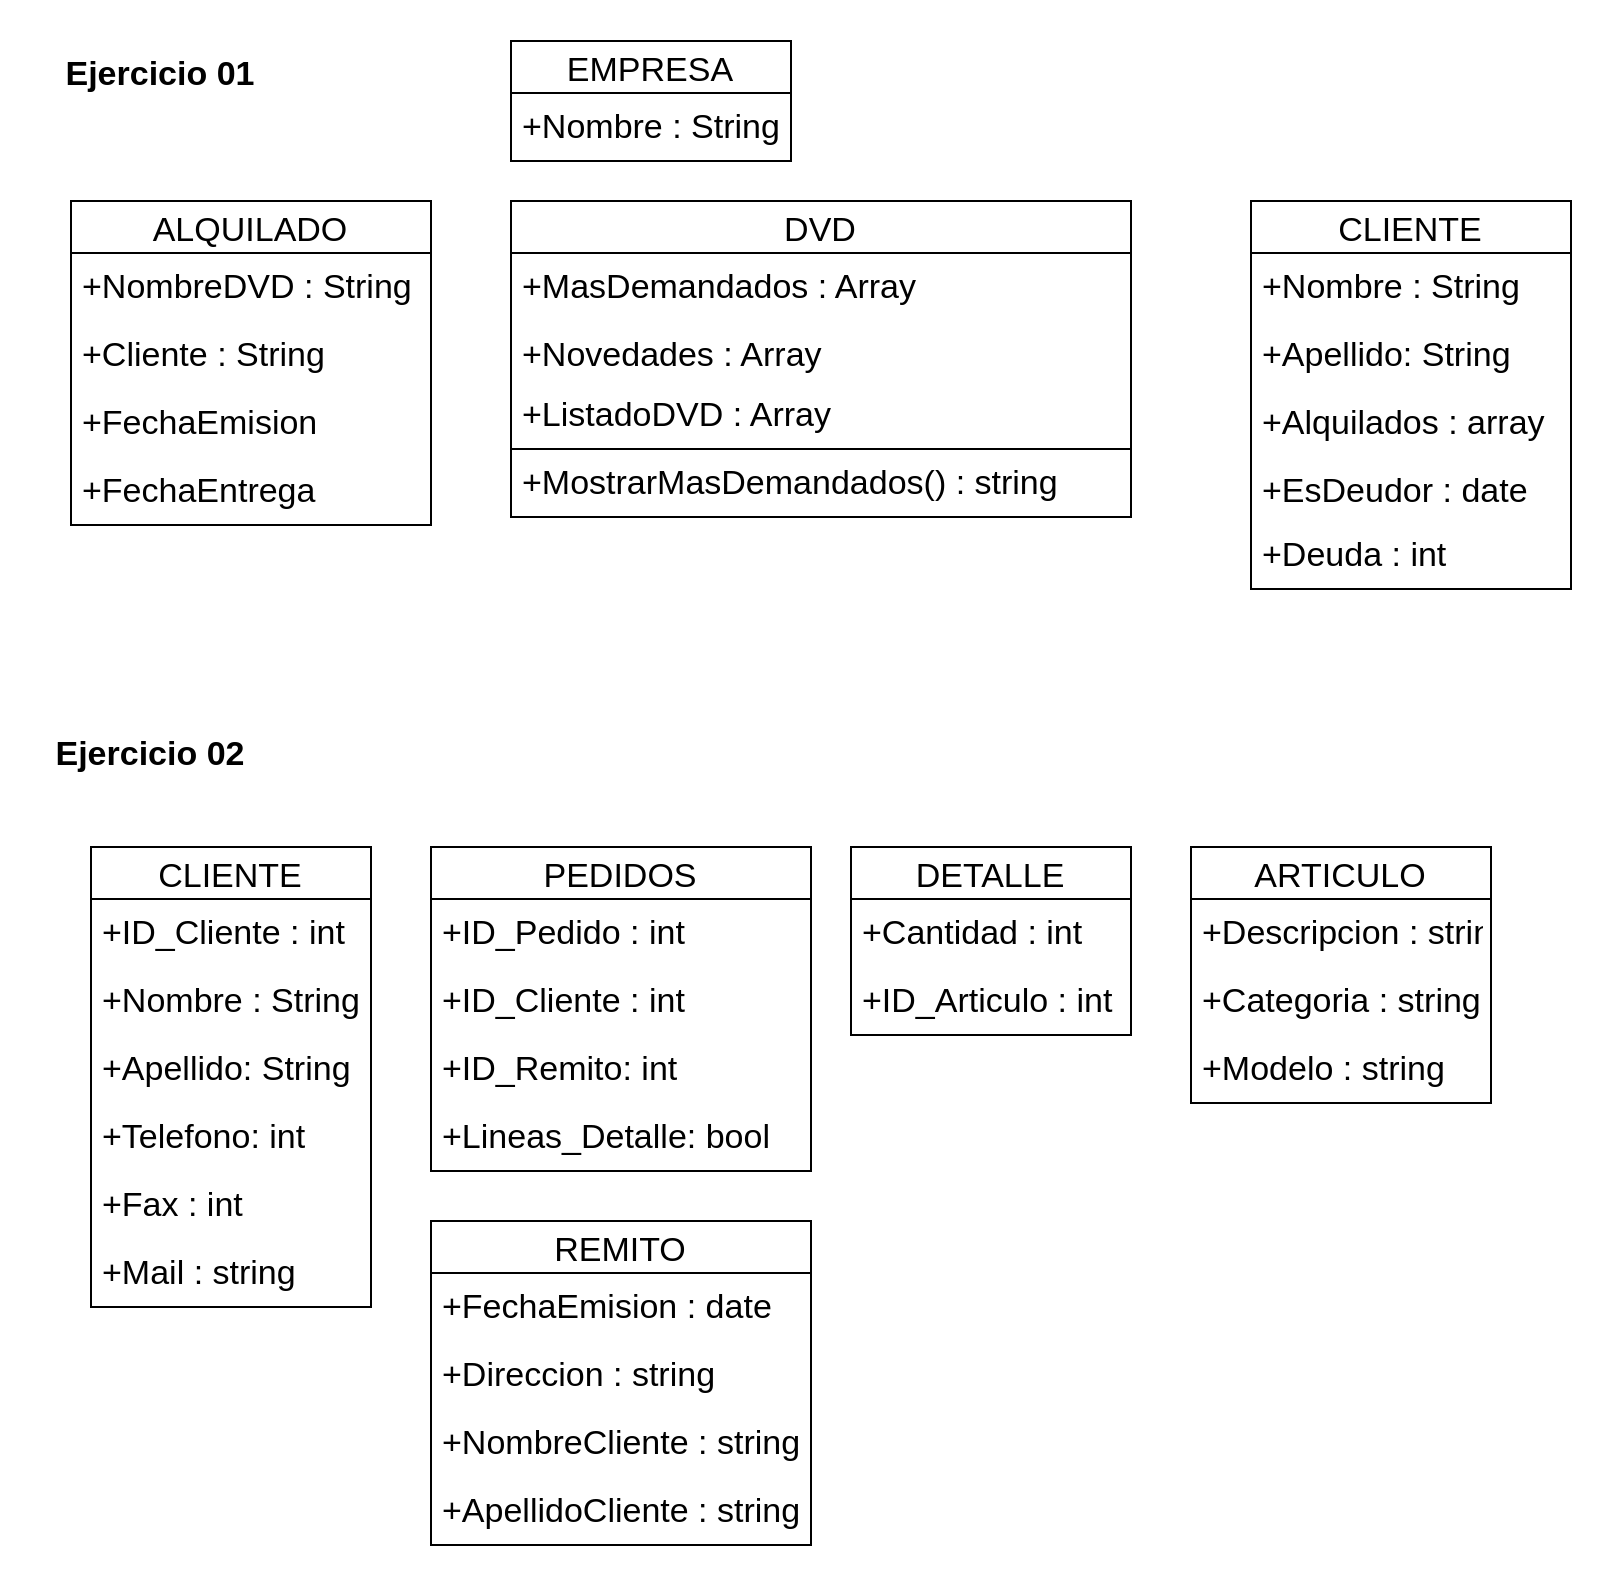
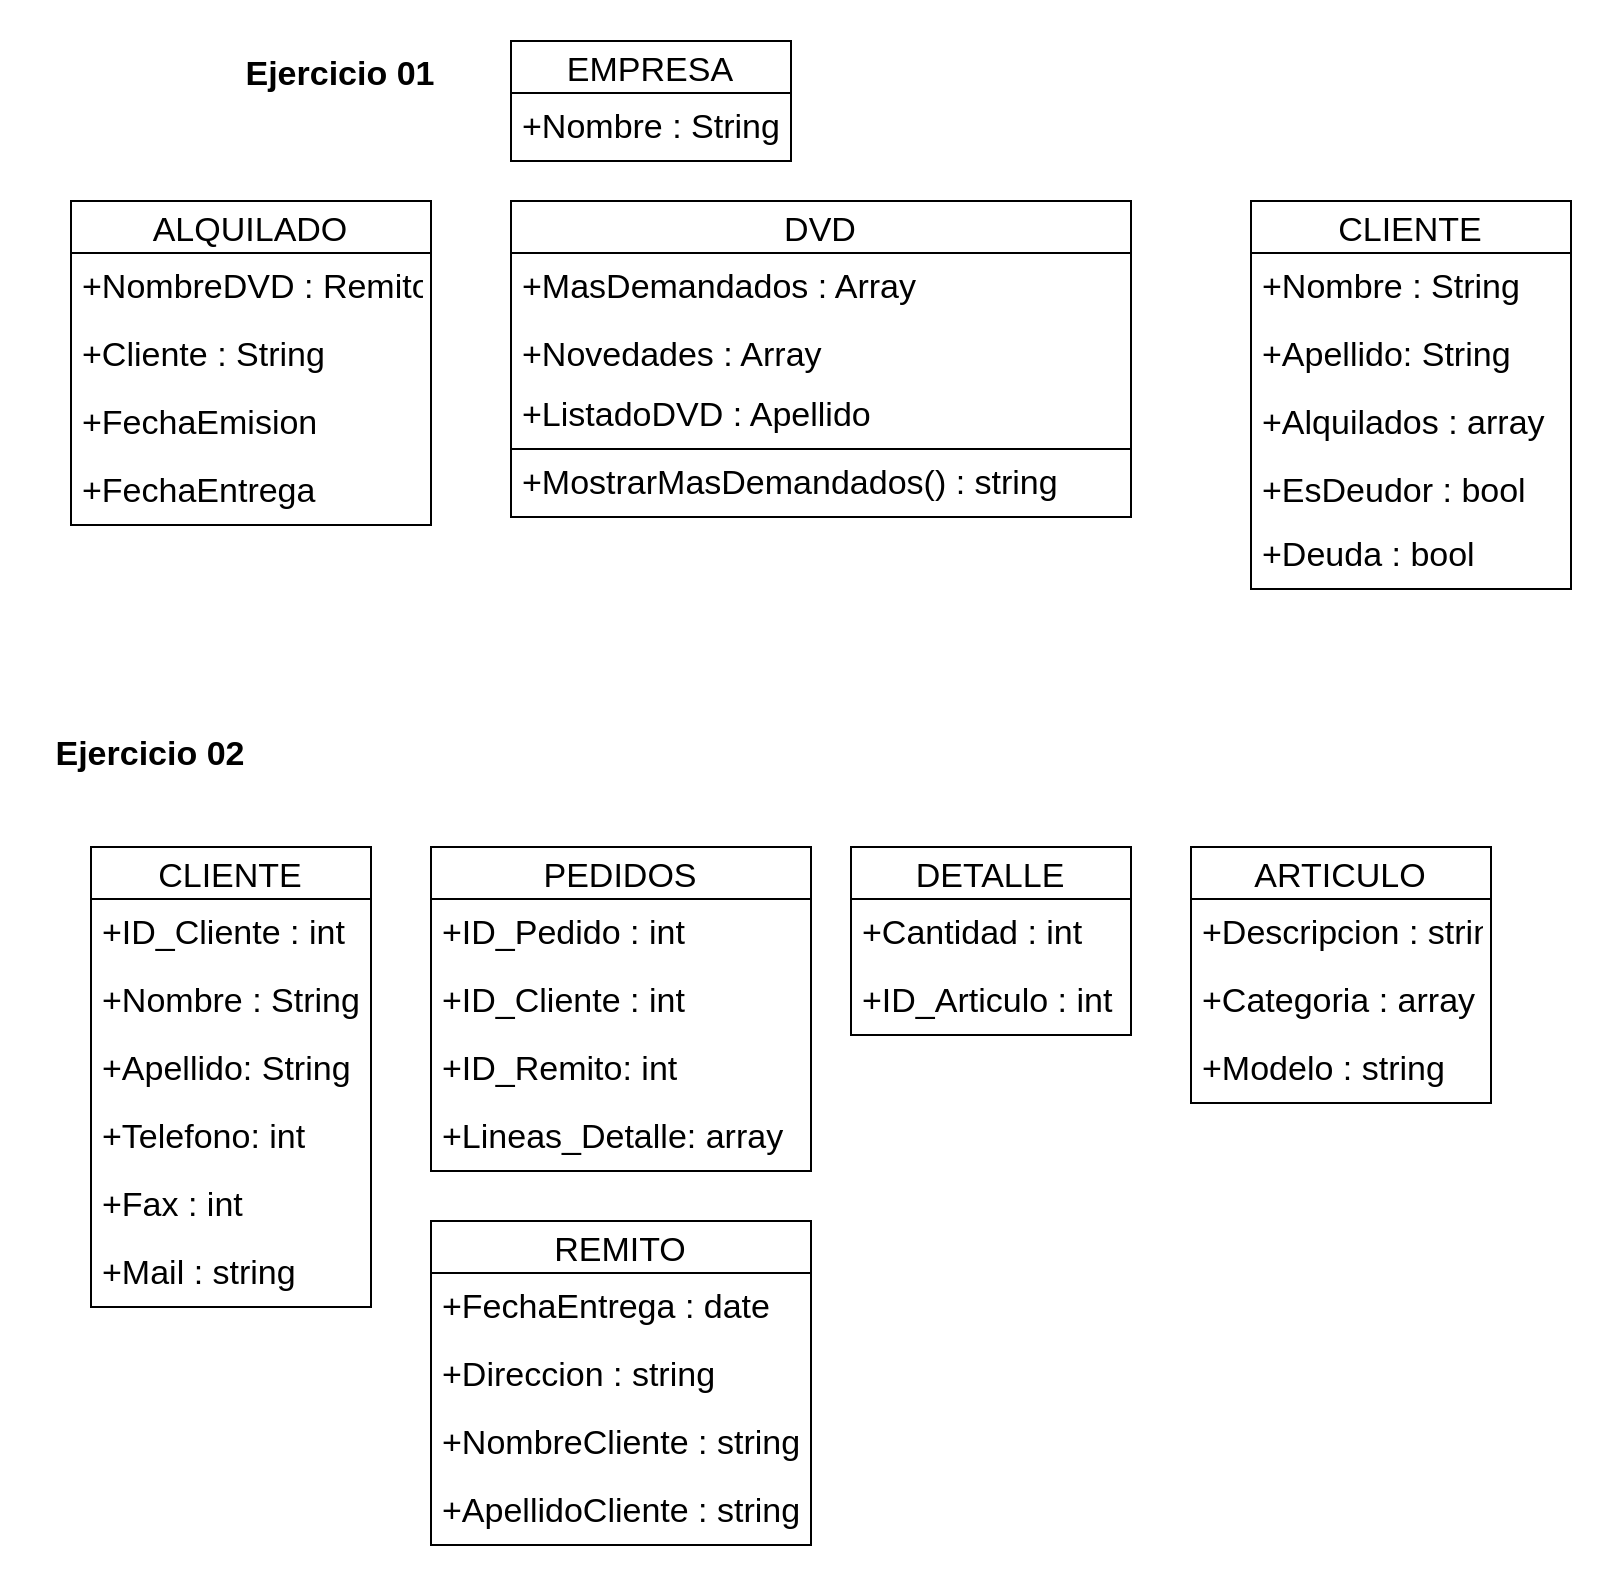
- <mxCell id="2" value="Ejercicio 01" style="text;align=center;fontStyle=1;verticalAlign=middle;spacingLeft=3;spacingRight=3;strokeColor=none;rotatable=0;points=[[0,0.5],[1,0.5]];portConstraint=eastwest;fontSize=17;" parent="1" vertex="1"><mxGeometry x="25" y="20" width="110" height="30" as="geometry" /></mxCell>
+ <mxCell id="2" value="Ejercicio 01" style="text;align=center;fontStyle=1;verticalAlign=middle;spacingLeft=3;spacingRight=3;strokeColor=none;rotatable=0;points=[[0,0.5],[1,0.5]];portConstraint=eastwest;fontSize=17;" parent="1" vertex="1"><mxGeometry x="115" y="20" width="110" height="30" as="geometry" /></mxCell>
- <mxCell id="7" value="+NombreDVD : String" style="text;strokeColor=none;fillColor=none;align=left;verticalAlign=top;spacingLeft=4;spacingRight=4;overflow=hidden;rotatable=0;points=[[0,0.5],[1,0.5]];portConstraint=eastwest;fontSize=17;" parent="6" vertex="1"><mxGeometry y="26" width="180" height="34" as="geometry" /></mxCell>
+ <mxCell id="7" value="+NombreDVD : Remito" style="text;strokeColor=none;fillColor=none;align=left;verticalAlign=top;spacingLeft=4;spacingRight=4;overflow=hidden;rotatable=0;points=[[0,0.5],[1,0.5]];portConstraint=eastwest;fontSize=17;" parent="6" vertex="1"><mxGeometry y="26" width="180" height="34" as="geometry" /></mxCell>
- <mxCell id="14" value="+ListadoDVD : Array" style="text;strokeColor=none;fillColor=none;align=left;verticalAlign=top;spacingLeft=4;spacingRight=4;overflow=hidden;rotatable=0;points=[[0,0.5],[1,0.5]];portConstraint=eastwest;fontSize=17;" parent="11" vertex="1"><mxGeometry y="90" width="310" height="34" as="geometry" /></mxCell>
+ <mxCell id="14" value="+ListadoDVD : Apellido" style="text;strokeColor=none;fillColor=none;align=left;verticalAlign=top;spacingLeft=4;spacingRight=4;overflow=hidden;rotatable=0;points=[[0,0.5],[1,0.5]];portConstraint=eastwest;fontSize=17;" parent="11" vertex="1"><mxGeometry y="90" width="310" height="34" as="geometry" /></mxCell>
- <mxCell id="20" value="+EsDeudor : date" style="text;strokeColor=none;fillColor=none;align=left;verticalAlign=top;spacingLeft=4;spacingRight=4;overflow=hidden;rotatable=0;points=[[0,0.5],[1,0.5]];portConstraint=eastwest;fontSize=17;" parent="16" vertex="1"><mxGeometry y="128" width="160" height="32" as="geometry" /></mxCell>
+ <mxCell id="20" value="+EsDeudor : bool" style="text;strokeColor=none;fillColor=none;align=left;verticalAlign=top;spacingLeft=4;spacingRight=4;overflow=hidden;rotatable=0;points=[[0,0.5],[1,0.5]];portConstraint=eastwest;fontSize=17;" parent="16" vertex="1"><mxGeometry y="128" width="160" height="32" as="geometry" /></mxCell>
- <mxCell id="21" value="+Deuda : int" style="text;strokeColor=none;fillColor=none;align=left;verticalAlign=top;spacingLeft=4;spacingRight=4;overflow=hidden;rotatable=0;points=[[0,0.5],[1,0.5]];portConstraint=eastwest;fontSize=17;" parent="16" vertex="1"><mxGeometry y="160" width="160" height="34" as="geometry" /></mxCell>
+ <mxCell id="21" value="+Deuda : bool" style="text;strokeColor=none;fillColor=none;align=left;verticalAlign=top;spacingLeft=4;spacingRight=4;overflow=hidden;rotatable=0;points=[[0,0.5],[1,0.5]];portConstraint=eastwest;fontSize=17;" parent="16" vertex="1"><mxGeometry y="160" width="160" height="34" as="geometry" /></mxCell>
- <mxCell id="39" value="+Categoria : string" style="text;strokeColor=none;fillColor=none;align=left;verticalAlign=top;spacingLeft=4;spacingRight=4;overflow=hidden;rotatable=0;points=[[0,0.5],[1,0.5]];portConstraint=eastwest;fontSize=17;" parent="37" vertex="1"><mxGeometry y="60" width="150" height="34" as="geometry" /></mxCell>
+ <mxCell id="39" value="+Categoria : array" style="text;strokeColor=none;fillColor=none;align=left;verticalAlign=top;spacingLeft=4;spacingRight=4;overflow=hidden;rotatable=0;points=[[0,0.5],[1,0.5]];portConstraint=eastwest;fontSize=17;" parent="37" vertex="1"><mxGeometry y="60" width="150" height="34" as="geometry" /></mxCell>
- <mxCell id="33" value="+Lineas_Detalle: bool" style="text;strokeColor=none;fillColor=none;align=left;verticalAlign=top;spacingLeft=4;spacingRight=4;overflow=hidden;rotatable=0;points=[[0,0.5],[1,0.5]];portConstraint=eastwest;fontSize=17;" parent="29" vertex="1"><mxGeometry y="128" width="190" height="34" as="geometry" /></mxCell>
+ <mxCell id="33" value="+Lineas_Detalle: array" style="text;strokeColor=none;fillColor=none;align=left;verticalAlign=top;spacingLeft=4;spacingRight=4;overflow=hidden;rotatable=0;points=[[0,0.5],[1,0.5]];portConstraint=eastwest;fontSize=17;" parent="29" vertex="1"><mxGeometry y="128" width="190" height="34" as="geometry" /></mxCell>
- <mxCell id="42" value="+FechaEmision : date" style="text;strokeColor=none;fillColor=none;align=left;verticalAlign=top;spacingLeft=4;spacingRight=4;overflow=hidden;rotatable=0;points=[[0,0.5],[1,0.5]];portConstraint=eastwest;fontSize=17;" parent="41" vertex="1"><mxGeometry y="26" width="190" height="34" as="geometry" /></mxCell>
+ <mxCell id="42" value="+FechaEntrega : date" style="text;strokeColor=none;fillColor=none;align=left;verticalAlign=top;spacingLeft=4;spacingRight=4;overflow=hidden;rotatable=0;points=[[0,0.5],[1,0.5]];portConstraint=eastwest;fontSize=17;" parent="41" vertex="1"><mxGeometry y="26" width="190" height="34" as="geometry" /></mxCell>
